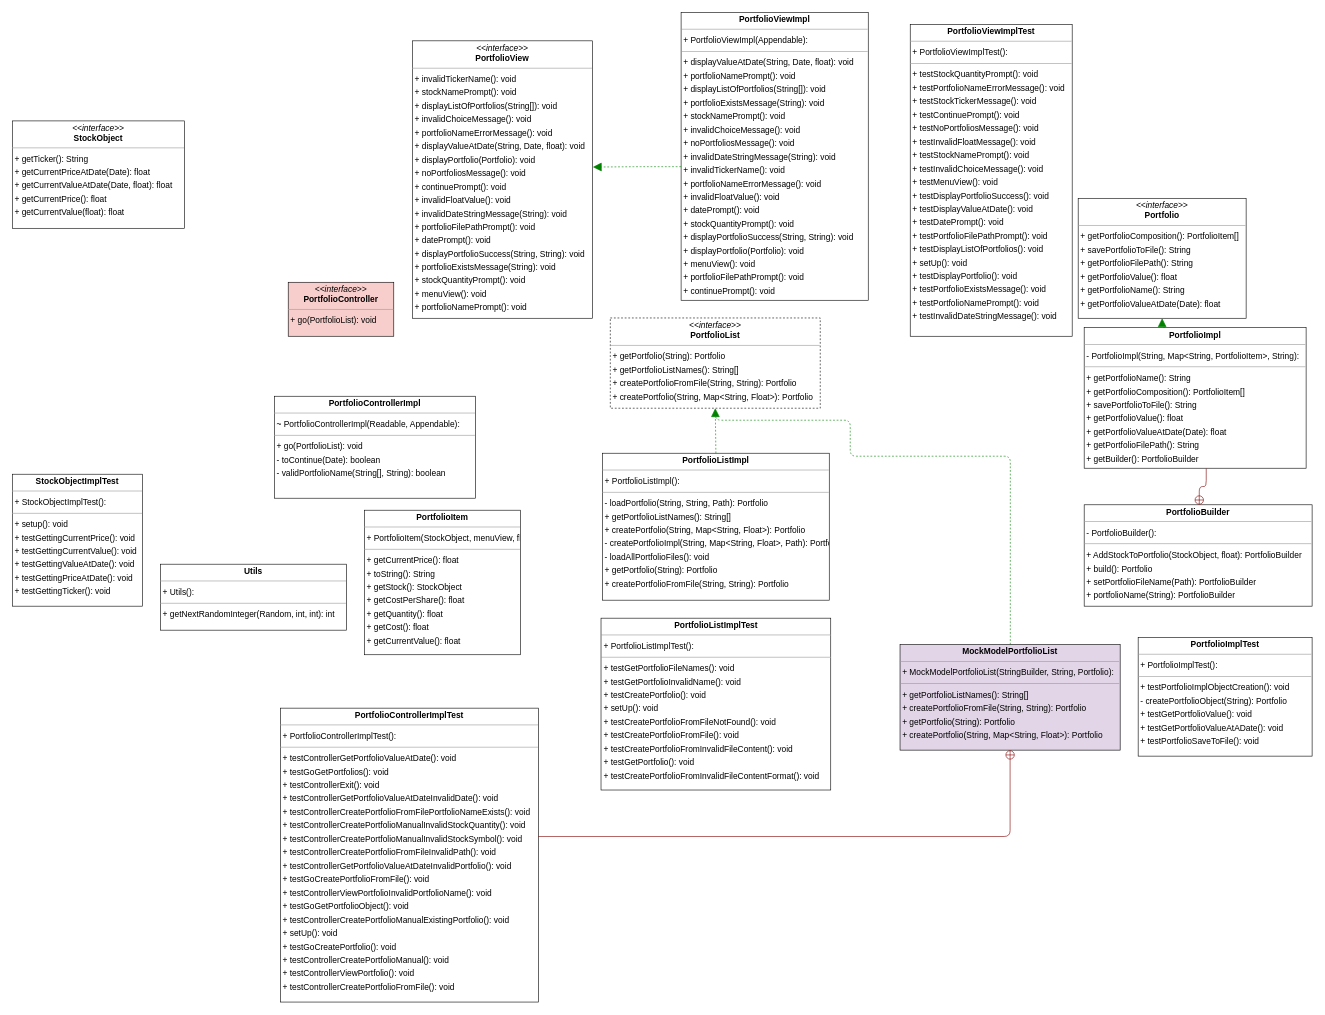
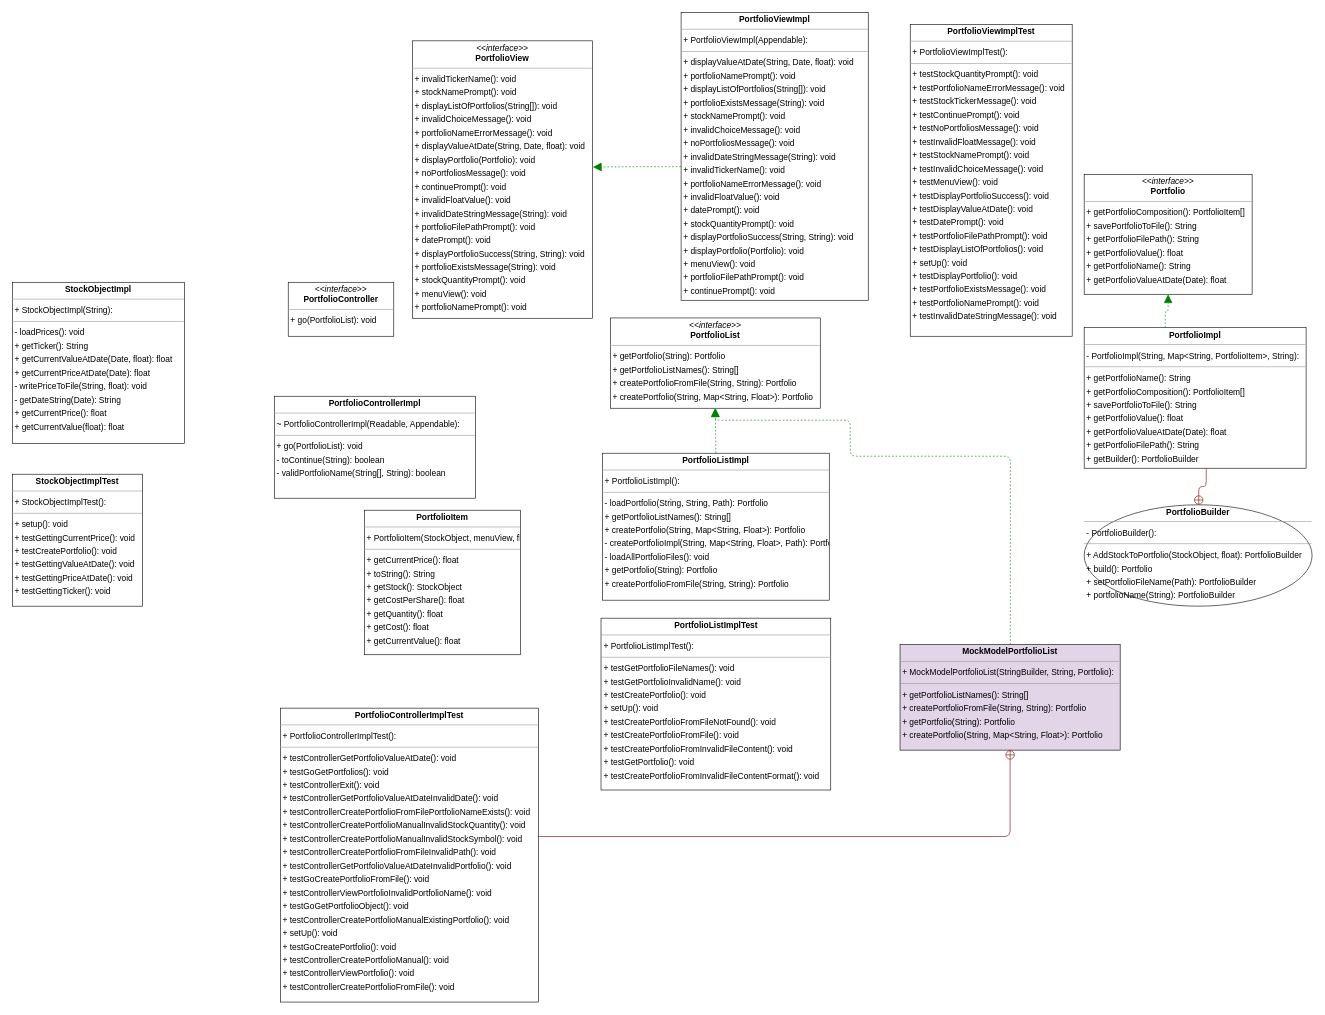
- <mxCell id="17" value="&lt;p style=&quot;margin:0px;margin-top:4px;text-align:center;&quot;&gt;&lt;i&gt;&amp;lt;&amp;lt;interface&amp;gt;&amp;gt;&lt;/i&gt;&lt;br/&gt;&lt;b&gt;StockObject&lt;/b&gt;&lt;/p&gt;&lt;hr size=&quot;1&quot;/&gt;&lt;p style=&quot;margin:0 0 0 4px;line-height:1.6;&quot;&gt;+ getTicker(): String&lt;br/&gt;+ getCurrentPriceAtDate(Date): float&lt;br/&gt;+ getCurrentValueAtDate(Date, float): float&lt;br/&gt;+ getCurrentPrice(): float&lt;br/&gt;+ getCurrentValue(float): float&lt;/p&gt;" style="verticalAlign=top;align=left;overflow=fill;fontSize=14;fontFamily=Helvetica;html=1;rounded=0;shadow=0;comic=0;labelBackgroundColor=none;strokeWidth=1;" parent="1" vertex="1"><mxGeometry x="20" y="201" width="287" height="179" as="geometry" /></mxCell>
- <mxCell id="3" value="&lt;p style=&quot;margin:0px;margin-top:4px;text-align:center;&quot;&gt;&lt;i&gt;&amp;lt;&amp;lt;interface&amp;gt;&amp;gt;&lt;/i&gt;&lt;br/&gt;&lt;b&gt;Portfolio&lt;/b&gt;&lt;/p&gt;&lt;hr size=&quot;1&quot;/&gt;&lt;p style=&quot;margin:0 0 0 4px;line-height:1.6;&quot;&gt;+ getPortfolioComposition(): PortfolioItem[]&lt;br/&gt;+ savePortfolioToFile(): String&lt;br/&gt;+ getPortfolioFilePath(): String&lt;br/&gt;+ getPortfolioValue(): float&lt;br/&gt;+ getPortfolioName(): String&lt;br/&gt;+ getPortfolioValueAtDate(Date): float&lt;/p&gt;" style="verticalAlign=top;align=left;overflow=fill;fontSize=14;fontFamily=Helvetica;html=1;rounded=0;shadow=0;comic=0;labelBackgroundColor=none;strokeWidth=1;" parent="1" vertex="1"><mxGeometry x="1797" y="330" width="280" height="200" as="geometry" /></mxCell>
+ <mxCell id="3" value="&lt;p style=&quot;margin:0px;margin-top:4px;text-align:center;&quot;&gt;&lt;i&gt;&amp;lt;&amp;lt;interface&amp;gt;&amp;gt;&lt;/i&gt;&lt;br/&gt;&lt;b&gt;Portfolio&lt;/b&gt;&lt;/p&gt;&lt;hr size=&quot;1&quot;/&gt;&lt;p style=&quot;margin:0 0 0 4px;line-height:1.6;&quot;&gt;+ getPortfolioComposition(): PortfolioItem[]&lt;br/&gt;+ savePortfolioToFile(): String&lt;br/&gt;+ getPortfolioFilePath(): String&lt;br/&gt;+ getPortfolioValue(): float&lt;br/&gt;+ getPortfolioName(): String&lt;br/&gt;+ getPortfolioValueAtDate(Date): float&lt;/p&gt;" style="verticalAlign=top;align=left;overflow=fill;fontSize=14;fontFamily=Helvetica;html=1;rounded=0;shadow=0;comic=0;labelBackgroundColor=none;strokeWidth=1;" parent="1" vertex="1"><mxGeometry x="1807" y="290" width="280" height="200" as="geometry" /></mxCell>
- <mxCell id="5" value="&lt;p style=&quot;margin:0px;margin-top:4px;text-align:center;&quot;&gt;&lt;i&gt;&amp;lt;&amp;lt;interface&amp;gt;&amp;gt;&lt;/i&gt;&lt;br/&gt;&lt;b&gt;PortfolioController&lt;/b&gt;&lt;/p&gt;&lt;hr size=&quot;1&quot;/&gt;&lt;p style=&quot;margin:0 0 0 4px;line-height:1.6;&quot;&gt;+ go(PortfolioList): void&lt;/p&gt;" style="verticalAlign=top;align=left;overflow=fill;fontSize=14;fontFamily=Helvetica;html=1;rounded=0;shadow=0;comic=0;labelBackgroundColor=none;strokeWidth=1;fillColor=#f8cecc;" parent="1" vertex="1"><mxGeometry x="480" y="470" width="176" height="90" as="geometry" /></mxCell>
+ <mxCell id="5" value="&lt;p style=&quot;margin:0px;margin-top:4px;text-align:center;&quot;&gt;&lt;i&gt;&amp;lt;&amp;lt;interface&amp;gt;&amp;gt;&lt;/i&gt;&lt;br/&gt;&lt;b&gt;PortfolioController&lt;/b&gt;&lt;/p&gt;&lt;hr size=&quot;1&quot;/&gt;&lt;p style=&quot;margin:0 0 0 4px;line-height:1.6;&quot;&gt;+ go(PortfolioList): void&lt;/p&gt;" style="verticalAlign=top;align=left;overflow=fill;fontSize=14;fontFamily=Helvetica;html=1;rounded=0;shadow=0;comic=0;labelBackgroundColor=none;strokeWidth=1;" parent="1" vertex="1"><mxGeometry x="480" y="470" width="176" height="90" as="geometry" /></mxCell>
+ <mxCell id="18" value="&lt;p style=&quot;margin:0px;margin-top:4px;text-align:center;&quot;&gt;&lt;b&gt;StockObjectImpl&lt;/b&gt;&lt;/p&gt;&lt;hr size=&quot;1&quot;/&gt;&lt;p style=&quot;margin:0 0 0 4px;line-height:1.6;&quot;&gt;+ StockObjectImpl(String): &lt;/p&gt;&lt;hr size=&quot;1&quot;/&gt;&lt;p style=&quot;margin:0 0 0 4px;line-height:1.6;&quot;&gt;- loadPrices(): void&lt;br/&gt;+ getTicker(): String&lt;br/&gt;+ getCurrentValueAtDate(Date, float): float&lt;br/&gt;+ getCurrentPriceAtDate(Date): float&lt;br/&gt;- writePriceToFile(String, float): void&lt;br/&gt;- getDateString(Date): String&lt;br/&gt;+ getCurrentPrice(): float&lt;br/&gt;+ getCurrentValue(float): float&lt;/p&gt;" style="verticalAlign=top;align=left;overflow=fill;fontSize=14;fontFamily=Helvetica;html=1;rounded=0;shadow=0;comic=0;labelBackgroundColor=none;strokeWidth=1;" parent="1" vertex="1"><mxGeometry x="20" y="470" width="287" height="269" as="geometry" /></mxCell>
- <mxCell id="11" value="&lt;p style=&quot;margin:0px;margin-top:4px;text-align:center;&quot;&gt;&lt;i&gt;&amp;lt;&amp;lt;interface&amp;gt;&amp;gt;&lt;/i&gt;&lt;br/&gt;&lt;b&gt;PortfolioList&lt;/b&gt;&lt;/p&gt;&lt;hr size=&quot;1&quot;/&gt;&lt;p style=&quot;margin:0 0 0 4px;line-height:1.6;&quot;&gt;+ getPortfolio(String): Portfolio&lt;br/&gt;+ getPortfolioListNames(): String[]&lt;br/&gt;+ createPortfolioFromFile(String, String): Portfolio&lt;br/&gt;+ createPortfolio(String, Map&amp;lt;String, Float&amp;gt;): Portfolio&lt;/p&gt;" style="verticalAlign=top;align=left;overflow=fill;fontSize=14;fontFamily=Helvetica;html=1;rounded=0;shadow=0;comic=0;labelBackgroundColor=none;strokeWidth=1;dashed=1;" parent="1" vertex="1"><mxGeometry x="1017" y="529.5" width="350" height="150.5" as="geometry" /></mxCell>
+ <mxCell id="11" value="&lt;p style=&quot;margin:0px;margin-top:4px;text-align:center;&quot;&gt;&lt;i&gt;&amp;lt;&amp;lt;interface&amp;gt;&amp;gt;&lt;/i&gt;&lt;br/&gt;&lt;b&gt;PortfolioList&lt;/b&gt;&lt;/p&gt;&lt;hr size=&quot;1&quot;/&gt;&lt;p style=&quot;margin:0 0 0 4px;line-height:1.6;&quot;&gt;+ getPortfolio(String): Portfolio&lt;br/&gt;+ getPortfolioListNames(): String[]&lt;br/&gt;+ createPortfolioFromFile(String, String): Portfolio&lt;br/&gt;+ createPortfolio(String, Map&amp;lt;String, Float&amp;gt;): Portfolio&lt;/p&gt;" style="verticalAlign=top;align=left;overflow=fill;fontSize=14;fontFamily=Helvetica;html=1;rounded=0;shadow=0;comic=0;labelBackgroundColor=none;strokeWidth=1;" parent="1" vertex="1"><mxGeometry x="1017" y="529.5" width="350" height="150.5" as="geometry" /></mxCell>
- <mxCell id="22" value="" style="html=1;rounded=1;edgeStyle=orthogonalEdgeStyle;dashed=1;startArrow=none;endArrow=none;endSize=12;strokeColor=#008200;exitX=0.501;exitY=0.000;exitDx=0;exitDy=0;entryX=0.5;entryY=1;entryDx=0;entryDy=0;" parent="1" source="2" target="11" edge="1"><mxGeometry width="50" height="50" relative="1" as="geometry"><Array as="points"><mxPoint x="1684" y="760" /><mxPoint x="1417" y="760" /><mxPoint x="1417" y="700" /><mxPoint x="1192" y="700" /></Array><mxPoint x="1197" y="690" as="targetPoint" /></mxGeometry></mxCell>
+ <mxCell id="22" value="" style="html=1;rounded=1;edgeStyle=orthogonalEdgeStyle;dashed=1;startArrow=none;endArrow=block;endSize=12;strokeColor=#008200;exitX=0.501;exitY=0.000;exitDx=0;exitDy=0;entryX=0.5;entryY=1;entryDx=0;entryDy=0;" parent="1" source="2" target="11" edge="1"><mxGeometry width="50" height="50" relative="1" as="geometry"><Array as="points"><mxPoint x="1684" y="760" /><mxPoint x="1417" y="760" /><mxPoint x="1417" y="700" /><mxPoint x="1192" y="700" /></Array><mxPoint x="1197" y="690" as="targetPoint" /></mxGeometry></mxCell>
- <mxCell id="6" value="&lt;p style=&quot;margin:0px;margin-top:4px;text-align:center;&quot;&gt;&lt;b&gt;PortfolioControllerImpl&lt;/b&gt;&lt;/p&gt;&lt;hr size=&quot;1&quot;/&gt;&lt;p style=&quot;margin:0 0 0 4px;line-height:1.6;&quot;&gt;~ PortfolioControllerImpl(Readable, Appendable): &lt;/p&gt;&lt;hr size=&quot;1&quot;/&gt;&lt;p style=&quot;margin:0 0 0 4px;line-height:1.6;&quot;&gt;+ go(PortfolioList): void&lt;br/&gt;- toContinue(Date): boolean&lt;br/&gt;- validPortfolioName(String[], String): boolean&lt;/p&gt;" style="verticalAlign=top;align=left;overflow=fill;fontSize=14;fontFamily=Helvetica;html=1;rounded=0;shadow=0;comic=0;labelBackgroundColor=none;strokeWidth=1;" parent="1" vertex="1"><mxGeometry x="457" y="660" width="335" height="170" as="geometry" /></mxCell>
+ <mxCell id="6" value="&lt;p style=&quot;margin:0px;margin-top:4px;text-align:center;&quot;&gt;&lt;b&gt;PortfolioControllerImpl&lt;/b&gt;&lt;/p&gt;&lt;hr size=&quot;1&quot;/&gt;&lt;p style=&quot;margin:0 0 0 4px;line-height:1.6;&quot;&gt;~ PortfolioControllerImpl(Readable, Appendable): &lt;/p&gt;&lt;hr size=&quot;1&quot;/&gt;&lt;p style=&quot;margin:0 0 0 4px;line-height:1.6;&quot;&gt;+ go(PortfolioList): void&lt;br/&gt;- toContinue(String): boolean&lt;br/&gt;- validPortfolioName(String[], String): boolean&lt;/p&gt;" style="verticalAlign=top;align=left;overflow=fill;fontSize=14;fontFamily=Helvetica;html=1;rounded=0;shadow=0;comic=0;labelBackgroundColor=none;strokeWidth=1;" parent="1" vertex="1"><mxGeometry x="457" y="660" width="335" height="170" as="geometry" /></mxCell>
- <mxCell id="19" value="&lt;p style=&quot;margin:0px;margin-top:4px;text-align:center;&quot;&gt;&lt;b&gt;StockObjectImplTest&lt;/b&gt;&lt;/p&gt;&lt;hr size=&quot;1&quot;/&gt;&lt;p style=&quot;margin:0 0 0 4px;line-height:1.6;&quot;&gt;+ StockObjectImplTest(): &lt;/p&gt;&lt;hr size=&quot;1&quot;/&gt;&lt;p style=&quot;margin:0 0 0 4px;line-height:1.6;&quot;&gt;+ setup(): void&lt;br/&gt;+ testGettingCurrentPrice(): void&lt;br/&gt;+ testGettingCurrentValue(): void&lt;br/&gt;+ testGettingValueAtDate(): void&lt;br/&gt;+ testGettingPriceAtDate(): void&lt;br/&gt;+ testGettingTicker(): void&lt;/p&gt;" style="verticalAlign=top;align=left;overflow=fill;fontSize=14;fontFamily=Helvetica;html=1;rounded=0;shadow=0;comic=0;labelBackgroundColor=none;strokeWidth=1;" parent="1" vertex="1"><mxGeometry x="20" y="790" width="217" height="220" as="geometry" /></mxCell>
+ <mxCell id="19" value="&lt;p style=&quot;margin:0px;margin-top:4px;text-align:center;&quot;&gt;&lt;b&gt;StockObjectImplTest&lt;/b&gt;&lt;/p&gt;&lt;hr size=&quot;1&quot;/&gt;&lt;p style=&quot;margin:0 0 0 4px;line-height:1.6;&quot;&gt;+ StockObjectImplTest(): &lt;/p&gt;&lt;hr size=&quot;1&quot;/&gt;&lt;p style=&quot;margin:0 0 0 4px;line-height:1.6;&quot;&gt;+ setup(): void&lt;br/&gt;+ testGettingCurrentPrice(): void&lt;br/&gt;+ testCreatePortfolio(): void&lt;br/&gt;+ testGettingValueAtDate(): void&lt;br/&gt;+ testGettingPriceAtDate(): void&lt;br/&gt;+ testGettingTicker(): void&lt;/p&gt;" style="verticalAlign=top;align=left;overflow=fill;fontSize=14;fontFamily=Helvetica;html=1;rounded=0;shadow=0;comic=0;labelBackgroundColor=none;strokeWidth=1;" parent="1" vertex="1"><mxGeometry x="20" y="790" width="217" height="220" as="geometry" /></mxCell>
- <mxCell id="4" value="&lt;p style=&quot;margin:0px;margin-top:4px;text-align:center;&quot;&gt;&lt;b&gt;PortfolioBuilder&lt;/b&gt;&lt;/p&gt;&lt;hr size=&quot;1&quot;/&gt;&lt;p style=&quot;margin:0 0 0 4px;line-height:1.6;&quot;&gt;- PortfolioBuilder(): &lt;/p&gt;&lt;hr size=&quot;1&quot;/&gt;&lt;p style=&quot;margin:0 0 0 4px;line-height:1.6;&quot;&gt;+ AddStockToPortfolio(StockObject, float): PortfolioBuilder&lt;br/&gt;+ build(): Portfolio&lt;br/&gt;+ setPortfolioFileName(Path): PortfolioBuilder&lt;br/&gt;+ portfolioName(String): PortfolioBuilder&lt;/p&gt;" style="verticalAlign=top;align=left;overflow=fill;fontSize=14;fontFamily=Helvetica;html=1;rounded=0;shadow=0;comic=0;labelBackgroundColor=none;strokeWidth=1;" parent="1" vertex="1"><mxGeometry x="1807" y="841" width="380" height="169" as="geometry" /></mxCell>
+ <mxCell id="4" value="&lt;p style=&quot;margin:0px;margin-top:4px;text-align:center;&quot;&gt;&lt;b&gt;PortfolioBuilder&lt;/b&gt;&lt;/p&gt;&lt;hr size=&quot;1&quot;/&gt;&lt;p style=&quot;margin:0 0 0 4px;line-height:1.6;&quot;&gt;- PortfolioBuilder(): &lt;/p&gt;&lt;hr size=&quot;1&quot;/&gt;&lt;p style=&quot;margin:0 0 0 4px;line-height:1.6;&quot;&gt;+ AddStockToPortfolio(StockObject, float): PortfolioBuilder&lt;br/&gt;+ build(): Portfolio&lt;br/&gt;+ setPortfolioFileName(Path): PortfolioBuilder&lt;br/&gt;+ portfolioName(String): PortfolioBuilder&lt;/p&gt;" style="ellipse;verticalAlign=top;align=left;overflow=fill;fontSize=14;fontFamily=Helvetica;html=1;shadow=0;comic=0;labelBackgroundColor=none;strokeWidth=1;" parent="1" vertex="1"><mxGeometry x="1807" y="841" width="380" height="169" as="geometry" /></mxCell>
- <mxCell id="20" value="&lt;p style=&quot;margin:0px;margin-top:4px;text-align:center;&quot;&gt;&lt;b&gt;Utils&lt;/b&gt;&lt;/p&gt;&lt;hr size=&quot;1&quot;/&gt;&lt;p style=&quot;margin:0 0 0 4px;line-height:1.6;&quot;&gt;+ Utils(): &lt;/p&gt;&lt;hr size=&quot;1&quot;/&gt;&lt;p style=&quot;margin:0 0 0 4px;line-height:1.6;&quot;&gt;+ getNextRandomInteger(Random, int, int): int&lt;/p&gt;" style="verticalAlign=top;align=left;overflow=fill;fontSize=14;fontFamily=Helvetica;html=1;rounded=0;shadow=0;comic=0;labelBackgroundColor=none;strokeWidth=1;" parent="1" vertex="1"><mxGeometry x="267" y="940" width="310" height="110" as="geometry" /></mxCell>
- <mxCell id="9" value="&lt;p style=&quot;margin:0px;margin-top:4px;text-align:center;&quot;&gt;&lt;b&gt;PortfolioImplTest&lt;/b&gt;&lt;/p&gt;&lt;hr size=&quot;1&quot;/&gt;&lt;p style=&quot;margin:0 0 0 4px;line-height:1.6;&quot;&gt;+ PortfolioImplTest(): &lt;/p&gt;&lt;hr size=&quot;1&quot;/&gt;&lt;p style=&quot;margin:0 0 0 4px;line-height:1.6;&quot;&gt;+ testPortfolioImplObjectCreation(): void&lt;br/&gt;- createPortfolioObject(String): Portfolio&lt;br/&gt;+ testGetPortfolioValue(): void&lt;br/&gt;+ testGetPortfolioValueAtADate(): void&lt;br/&gt;+ testPortfolioSaveToFile(): void&lt;/p&gt;" style="verticalAlign=top;align=left;overflow=fill;fontSize=14;fontFamily=Helvetica;html=1;rounded=0;shadow=0;comic=0;labelBackgroundColor=none;strokeWidth=1;" parent="1" vertex="1"><mxGeometry x="1897" y="1062" width="290" height="198" as="geometry" /></mxCell>
